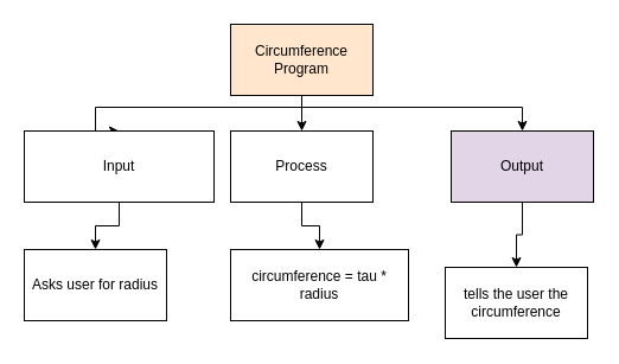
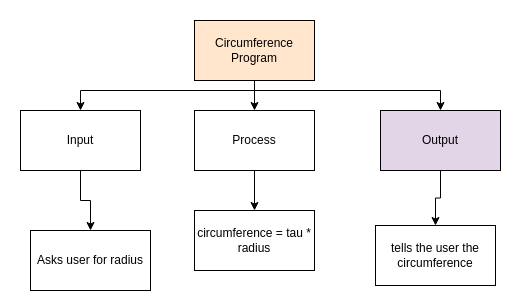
- <mxCell id="7" value="Input" style="rounded=0;whiteSpace=wrap;html=1;" vertex="1" parent="1"><mxGeometry x="20" y="110" width="160" height="60" as="geometry" /></mxCell>
+ <mxCell id="7" value="Input" style="rounded=0;whiteSpace=wrap;html=1;" vertex="1" parent="1"><mxGeometry x="20" y="110" width="120" height="60" as="geometry" /></mxCell>
- <mxCell id="12" value="Asks user for radius" style="rounded=0;whiteSpace=wrap;html=1;" vertex="1" parent="1"><mxGeometry x="20" y="210" width="120" height="60" as="geometry" /></mxCell>
+ <mxCell id="12" value="Asks user for radius" style="rounded=0;whiteSpace=wrap;html=1;" vertex="1" parent="1"><mxGeometry x="30" y="230" width="120" height="60" as="geometry" /></mxCell>
- <mxCell id="13" value="circumference = tau * radius" style="rounded=0;whiteSpace=wrap;html=1;" vertex="1" parent="1"><mxGeometry x="194" y="210" width="150" height="60" as="geometry" /></mxCell>
+ <mxCell id="13" value="circumference = tau * radius" style="rounded=0;whiteSpace=wrap;html=1;" vertex="1" parent="1"><mxGeometry x="194" y="210" width="120" height="60" as="geometry" /></mxCell>
